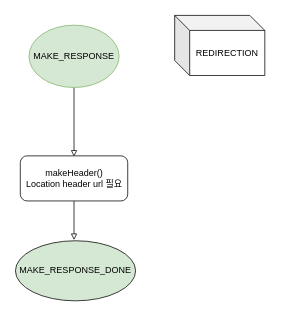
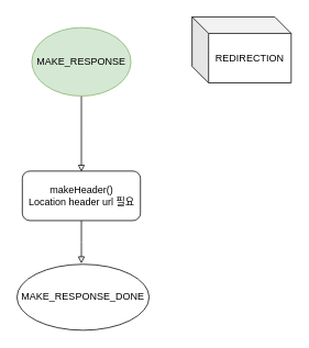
- <mxCell id="7" value="MAKE_RESPONSE_DONE&lt;br&gt;" style="ellipse;whiteSpace=wrap;html=1;shadow=0;fillColor=#d5e8d4;" vertex="1" parent="1"><mxGeometry x="20" y="320" width="160" height="80" as="geometry" /></mxCell>
+ <mxCell id="7" value="MAKE_RESPONSE_DONE&lt;br&gt;" style="ellipse;whiteSpace=wrap;html=1;shadow=0;" vertex="1" parent="1"><mxGeometry x="20" y="320" width="160" height="80" as="geometry" /></mxCell>
